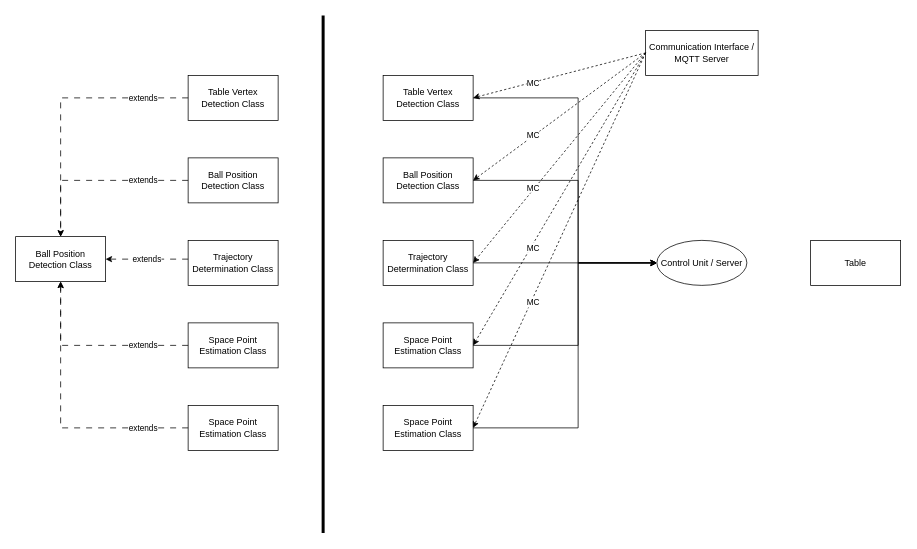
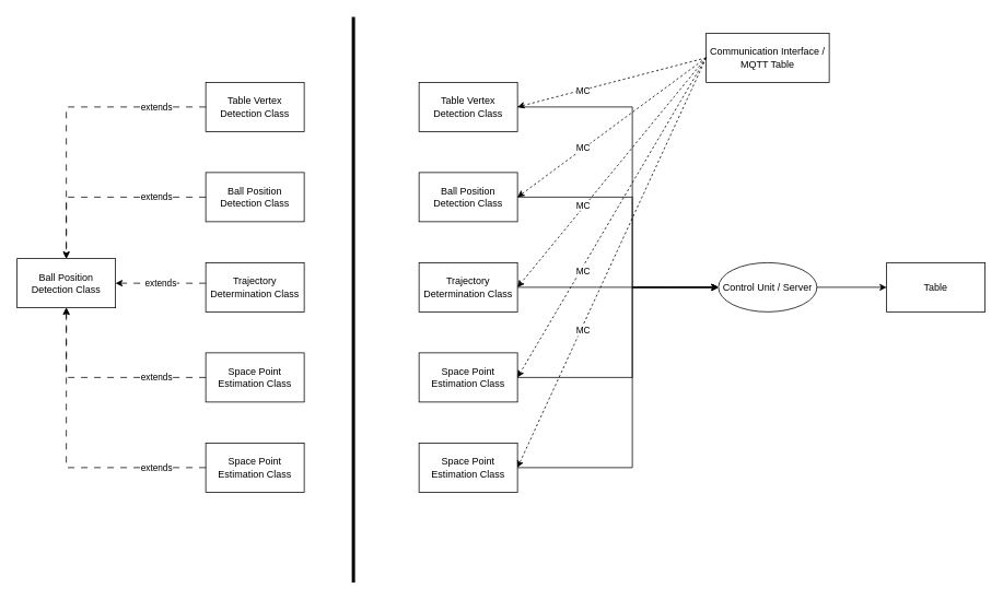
- <mxCell id="25" value="Communication Interface / MQTT Server" style="rounded=0;whiteSpace=wrap;html=1;fillColor=none;" vertex="1" parent="1"><mxGeometry x="860" y="40" width="150" height="60" as="geometry" /></mxCell>
+ <mxCell id="25" value="Communication Interface / MQTT Table" style="rounded=0;whiteSpace=wrap;html=1;fillColor=none;" vertex="1" parent="1"><mxGeometry x="860" y="40" width="150" height="60" as="geometry" /></mxCell>
+ <mxCell id="22" style="edgeStyle=orthogonalEdgeStyle;rounded=0;orthogonalLoop=1;jettySize=auto;html=1;entryX=0;entryY=0.5;entryDx=0;entryDy=0;exitX=1;exitY=0.5;exitDx=0;exitDy=0;" edge="1" parent="1" source="21" target="26"><mxGeometry relative="1" as="geometry"><mxPoint x="1000" y="350" as="sourcePoint" /></mxGeometry></mxCell>
